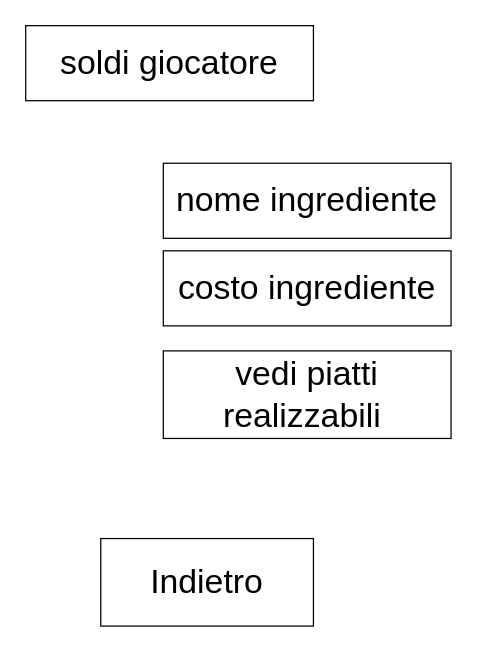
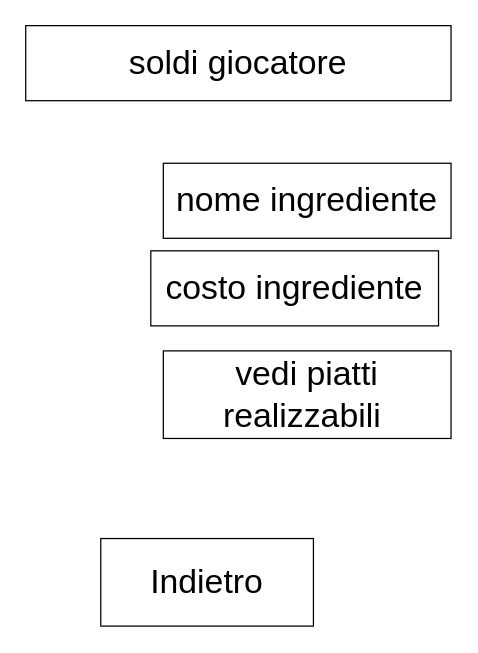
- <mxCell id="6" value="soldi giocatore" style="rounded=0;whiteSpace=wrap;html=1;fontSize=27;" vertex="1" parent="1"><mxGeometry x="20" y="20" width="230" height="60" as="geometry" /></mxCell>
+ <mxCell id="6" value="soldi giocatore" style="rounded=0;whiteSpace=wrap;html=1;fontSize=27;" vertex="1" parent="1"><mxGeometry x="20" y="20" width="340" height="60" as="geometry" /></mxCell>
- <mxCell id="2" value="costo ingrediente" style="rounded=0;whiteSpace=wrap;html=1;fontSize=27;" parent="1" vertex="1"><mxGeometry x="130" y="200" width="230" height="60" as="geometry" /></mxCell>
+ <mxCell id="2" value="costo ingrediente" style="rounded=0;whiteSpace=wrap;html=1;fontSize=27;" parent="1" vertex="1"><mxGeometry x="120" y="200" width="230" height="60" as="geometry" /></mxCell>
